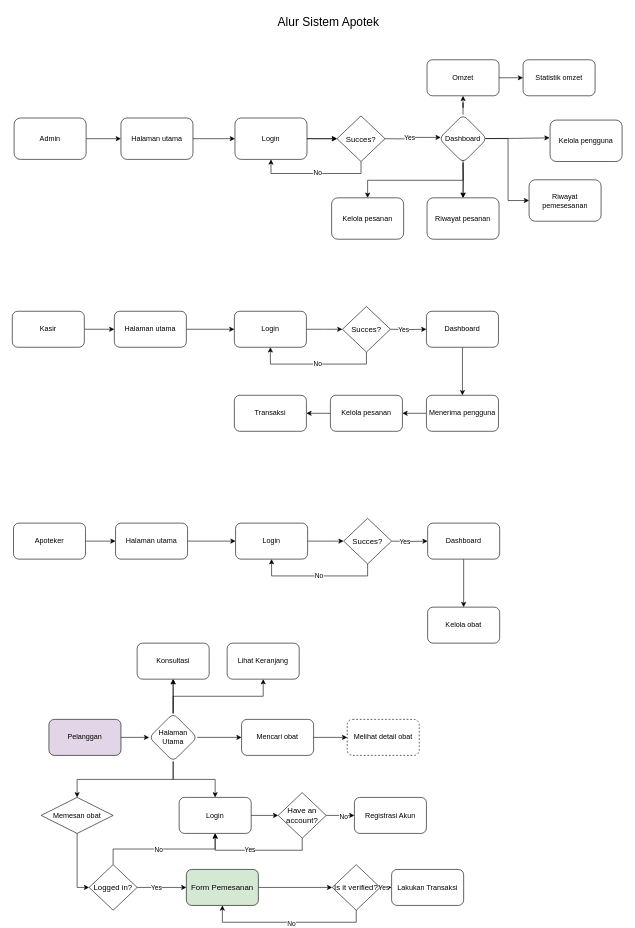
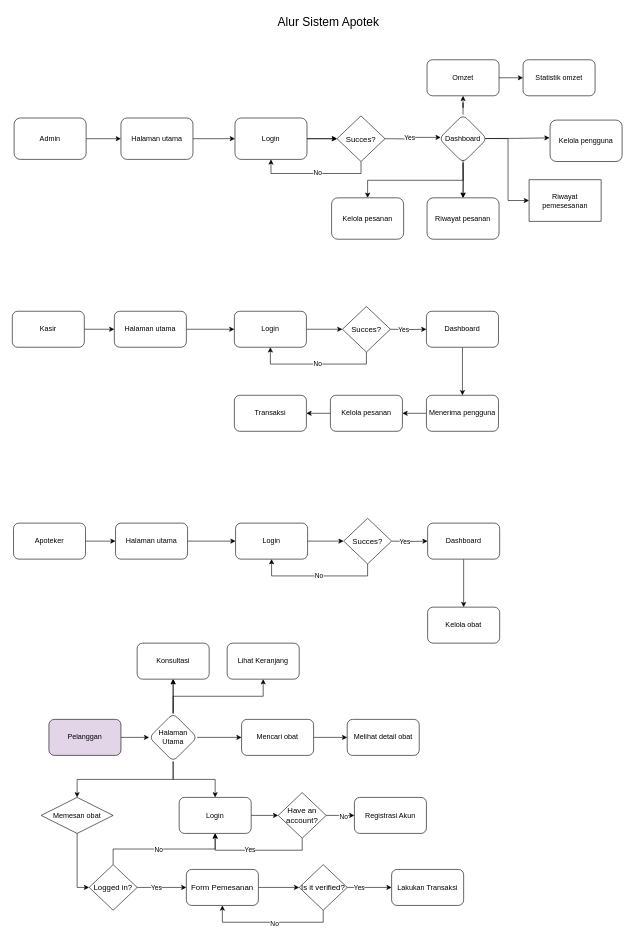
- <mxCell id="59" value="Riwayat pemesesanan" style="rounded=1;whiteSpace=wrap;html=1;" parent="1" vertex="1"><mxGeometry x="881" y="299" width="120" height="69" as="geometry" /></mxCell>
+ <mxCell id="59" value="Riwayat pemesesanan" style="whiteSpace=wrap;html=1;rounded=0;" parent="1" vertex="1"><mxGeometry x="881" y="299" width="120" height="69" as="geometry" /></mxCell>
- <mxCell id="67" value="Melihat detail obat" style="rounded=1;whiteSpace=wrap;html=1;dashed=1;" vertex="1" parent="1"><mxGeometry x="578" y="1198" width="120" height="60" as="geometry" /></mxCell>
+ <mxCell id="67" value="Melihat detail obat" style="rounded=1;whiteSpace=wrap;html=1;" vertex="1" parent="1"><mxGeometry x="578" y="1198" width="120" height="60" as="geometry" /></mxCell>
- <mxCell id="80" value="Form Pemesanan" style="rounded=1;whiteSpace=wrap;html=1;fontSize=13;strokeWidth=1;fillColor=#d5e8d4;" vertex="1" parent="1"><mxGeometry x="310" y="1448" width="120" height="60" as="geometry" /></mxCell>
+ <mxCell id="80" value="Form Pemesanan" style="rounded=1;whiteSpace=wrap;html=1;fontSize=13;strokeWidth=1;" vertex="1" parent="1"><mxGeometry x="310" y="1448" width="120" height="60" as="geometry" /></mxCell>
- <mxCell id="94" value="Is it verified?" style="strokeWidth=1;html=1;shape=mxgraph.flowchart.decision;whiteSpace=wrap;fontSize=13;" vertex="1" parent="1"><mxGeometry x="553" y="1440" width="80" height="76" as="geometry" /></mxCell>
+ <mxCell id="94" value="Is it verified?" style="strokeWidth=1;html=1;shape=mxgraph.flowchart.decision;whiteSpace=wrap;fontSize=13;" vertex="1" parent="1"><mxGeometry x="498" y="1440" width="80" height="76" as="geometry" /></mxCell>
